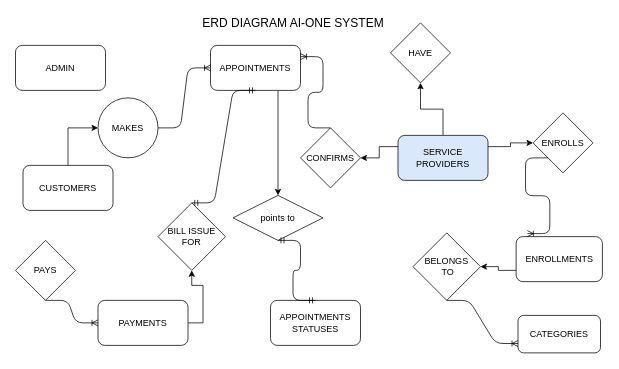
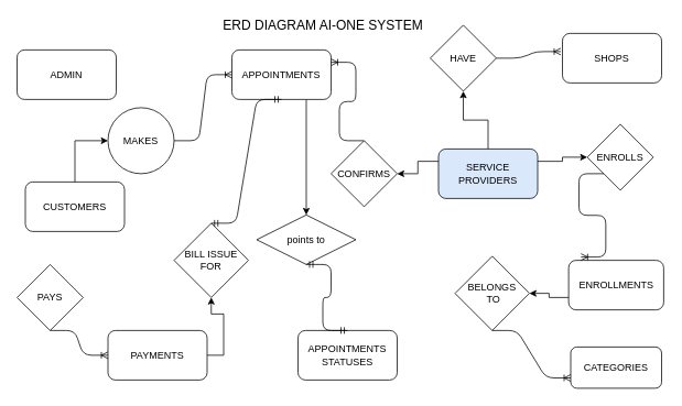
+ <mxCell id="26" value="" style="edgeStyle=entityRelationEdgeStyle;fontSize=12;html=1;endArrow=ERoneToMany;exitX=1;exitY=0.5;exitDx=0;exitDy=0;entryX=-0.017;entryY=0.367;entryDx=0;entryDy=0;entryPerimeter=0;" parent="1" source="23" target="17" edge="1"><mxGeometry width="100" height="100" relative="1" as="geometry"><mxPoint x="570" y="160" as="sourcePoint" /><mxPoint x="670" y="60" as="targetPoint" /></mxGeometry></mxCell>
+ <mxCell id="17" value="SHOPS" style="rounded=1;whiteSpace=wrap;html=1;" parent="1" vertex="1"><mxGeometry x="680" y="40" width="120" height="60" as="geometry" /></mxCell>
